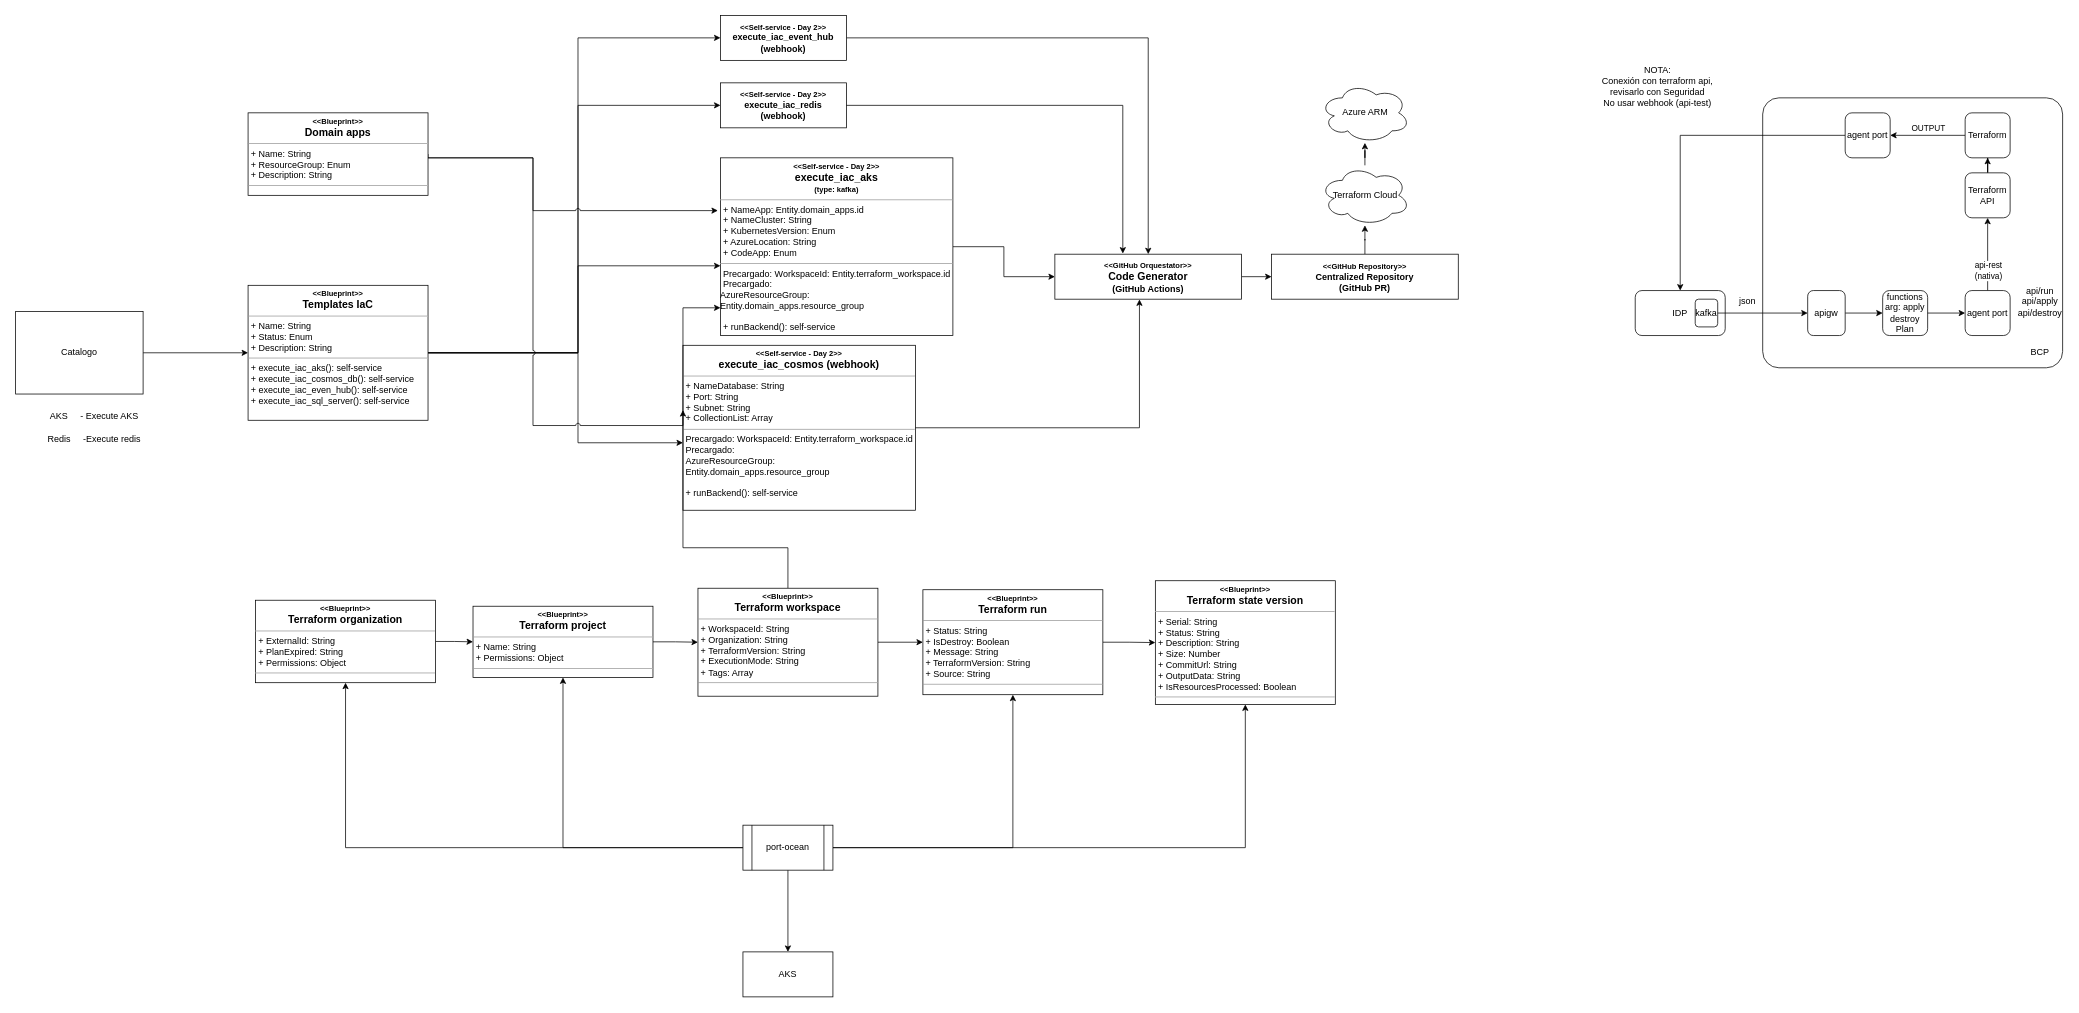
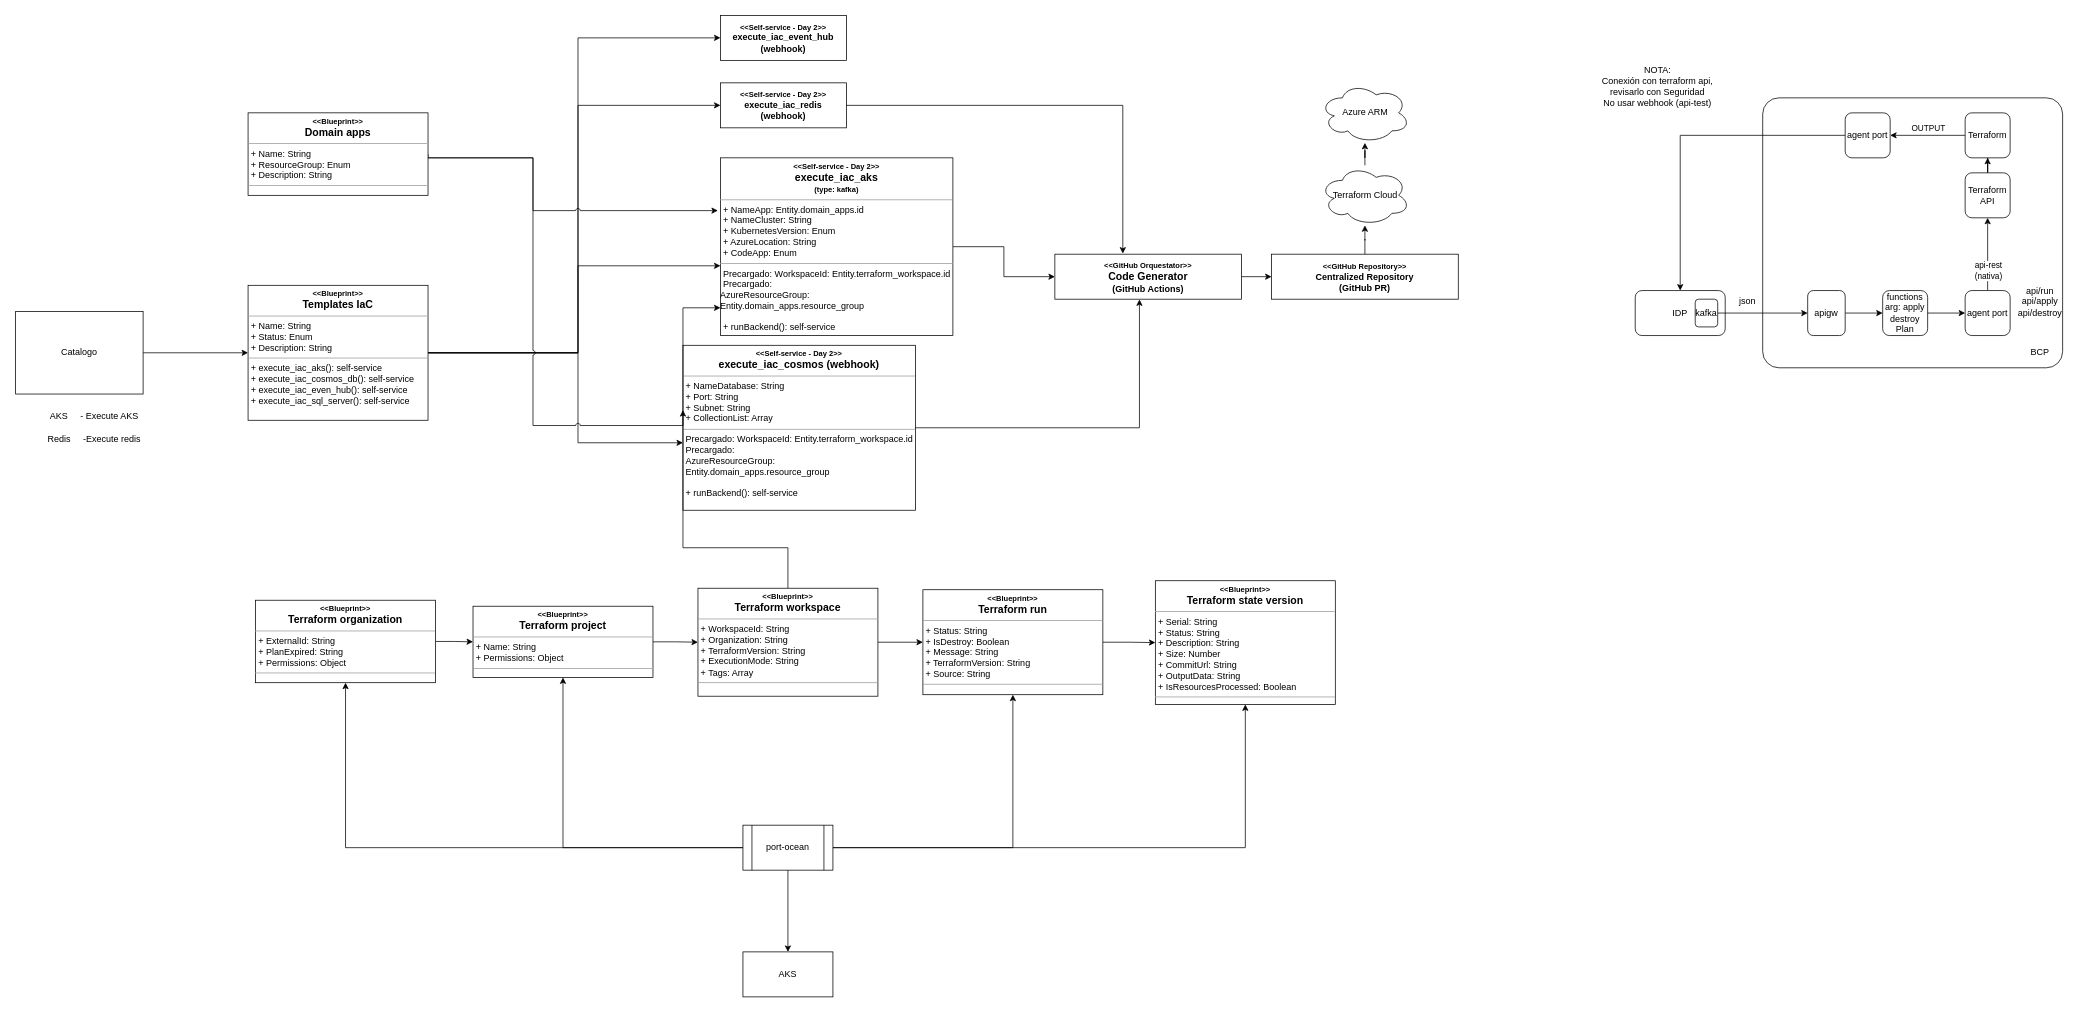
- <mxCell id="31" style="edgeStyle=orthogonalEdgeStyle;rounded=0;orthogonalLoop=1;jettySize=auto;html=1;" edge="1" parent="1" source="32" target="61"><mxGeometry relative="1" as="geometry" /></mxCell>
